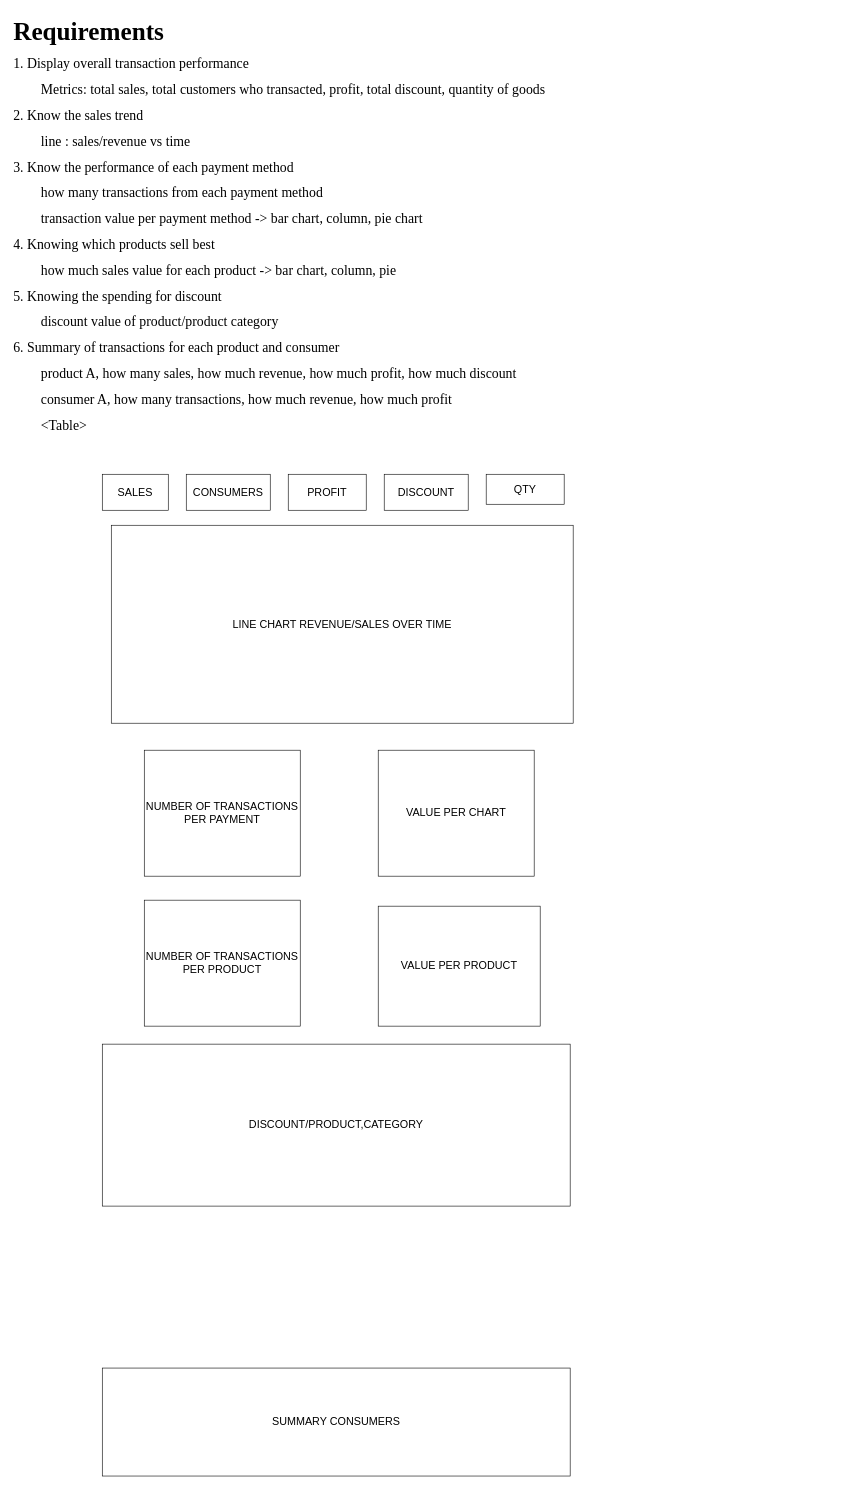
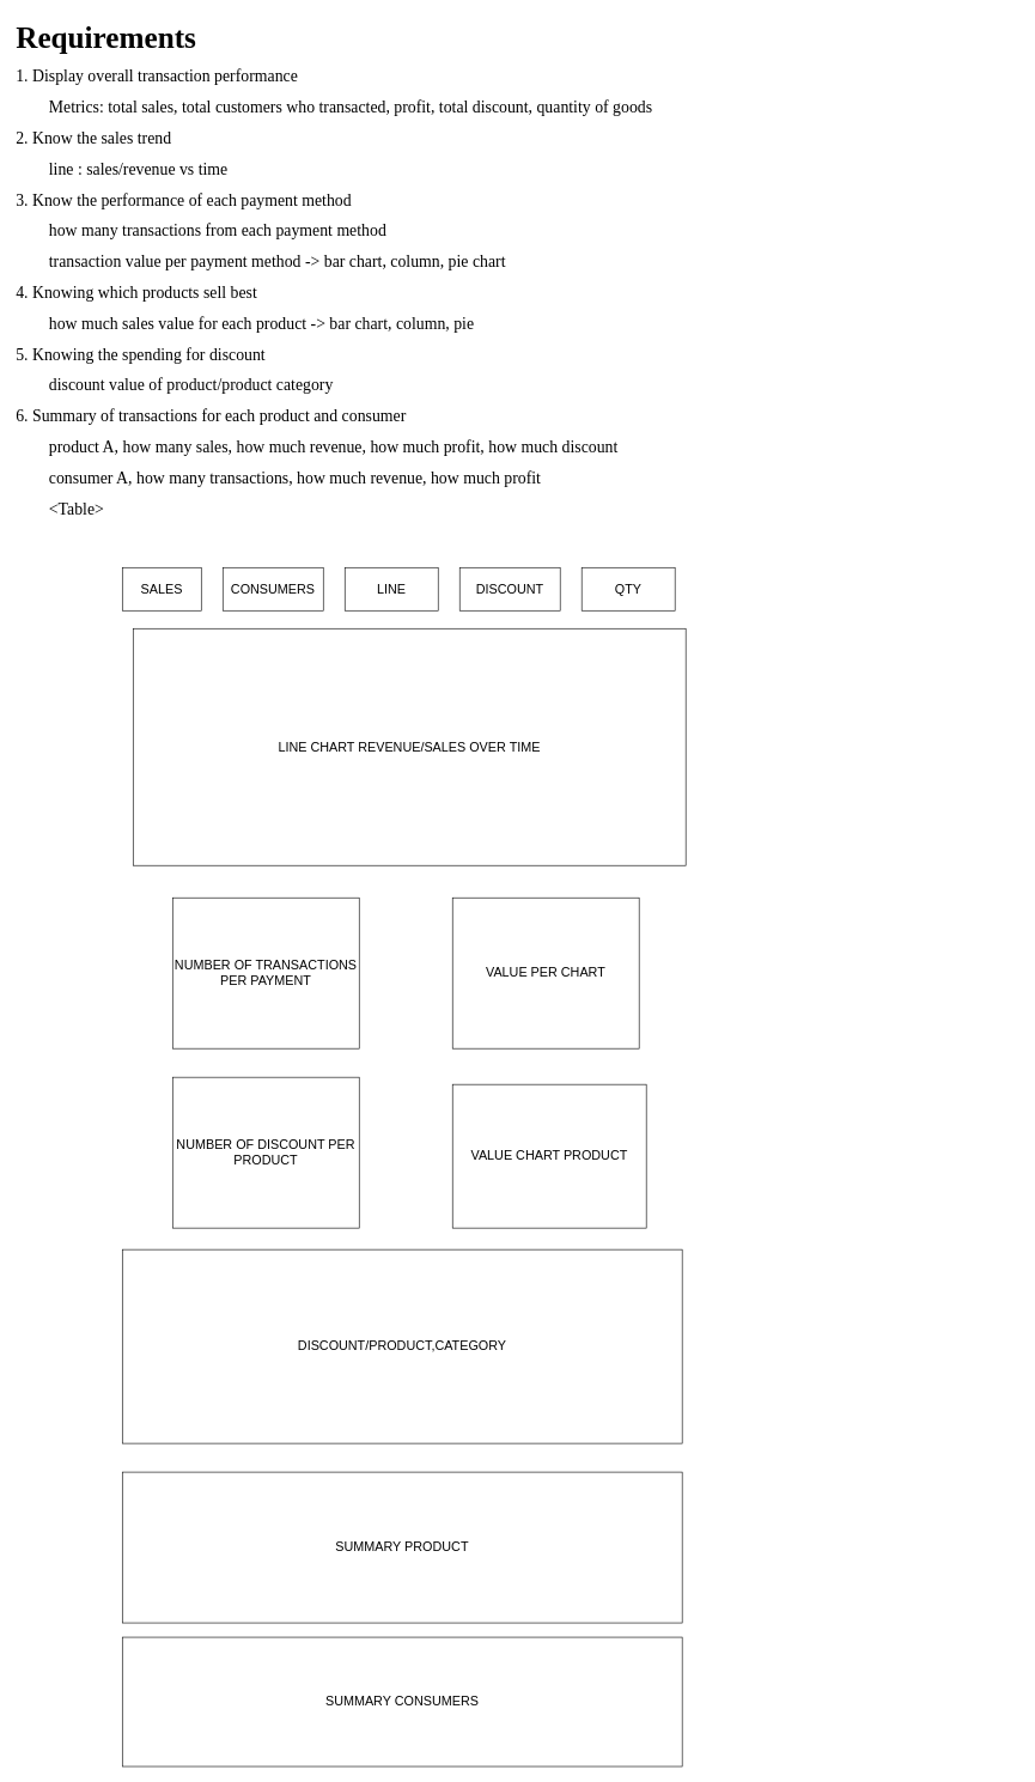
- <mxCell id="4" value="&lt;font style=&quot;font-size: 18px;&quot;&gt;QTY&lt;/font&gt;" style="rounded=0;whiteSpace=wrap;html=1;" vertex="1" parent="1"><mxGeometry x="810" y="790" width="130" height="50" as="geometry" /></mxCell>
+ <mxCell id="4" value="&lt;font style=&quot;font-size: 18px;&quot;&gt;QTY&lt;/font&gt;" style="rounded=0;whiteSpace=wrap;html=1;" vertex="1" parent="1"><mxGeometry x="810" y="790" width="130" height="60" as="geometry" /></mxCell>
- <mxCell id="5" value="&lt;font style=&quot;font-size: 18px;&quot;&gt;PROFIT&lt;/font&gt;" style="rounded=0;whiteSpace=wrap;html=1;" vertex="1" parent="1"><mxGeometry x="480" y="790" width="130" height="60" as="geometry" /></mxCell>
+ <mxCell id="5" value="&lt;font style=&quot;font-size: 18px;&quot;&gt;LINE&lt;/font&gt;" style="rounded=0;whiteSpace=wrap;html=1;" vertex="1" parent="1"><mxGeometry x="480" y="790" width="130" height="60" as="geometry" /></mxCell>
- <mxCell id="11" value="&lt;font style=&quot;font-size: 18px;&quot;&gt;NUMBER OF TRANSACTIONS PER PRODUCT&lt;/font&gt;" style="rounded=0;whiteSpace=wrap;html=1;" vertex="1" parent="1"><mxGeometry x="240" y="1500" width="260" height="210" as="geometry" /></mxCell>
+ <mxCell id="11" value="&lt;font style=&quot;font-size: 18px;&quot;&gt;NUMBER OF DISCOUNT PER PRODUCT&lt;/font&gt;" style="rounded=0;whiteSpace=wrap;html=1;" vertex="1" parent="1"><mxGeometry x="240" y="1500" width="260" height="210" as="geometry" /></mxCell>
- <mxCell id="12" value="&lt;font style=&quot;font-size: 18px;&quot;&gt;VALUE PER PRODUCT&lt;/font&gt;" style="rounded=0;whiteSpace=wrap;html=1;" vertex="1" parent="1"><mxGeometry x="630" y="1510" width="270" height="200" as="geometry" /></mxCell>
+ <mxCell id="12" value="&lt;font style=&quot;font-size: 18px;&quot;&gt;VALUE CHART PRODUCT&lt;/font&gt;" style="rounded=0;whiteSpace=wrap;html=1;" vertex="1" parent="1"><mxGeometry x="630" y="1510" width="270" height="200" as="geometry" /></mxCell>
+ <mxCell id="14" value="&lt;font style=&quot;font-size: 18px;&quot;&gt;SUMMARY PRODUCT&lt;/font&gt;" style="rounded=0;whiteSpace=wrap;html=1;" vertex="1" parent="1"><mxGeometry x="170" y="2050" width="780" height="210" as="geometry" /></mxCell>
